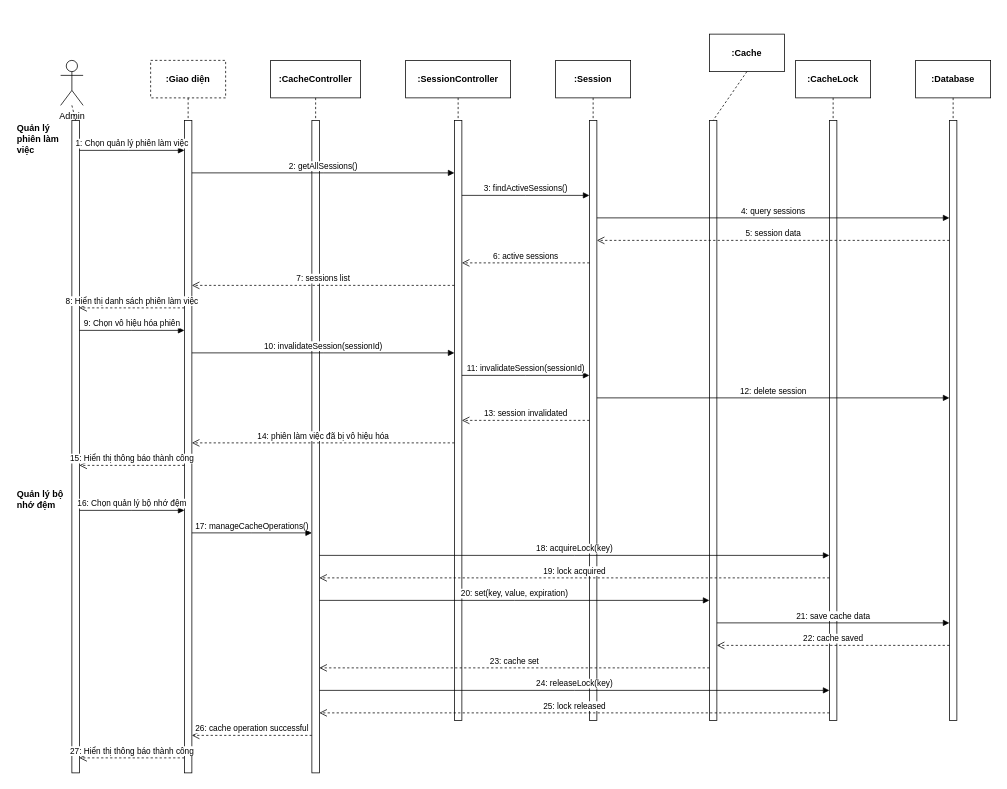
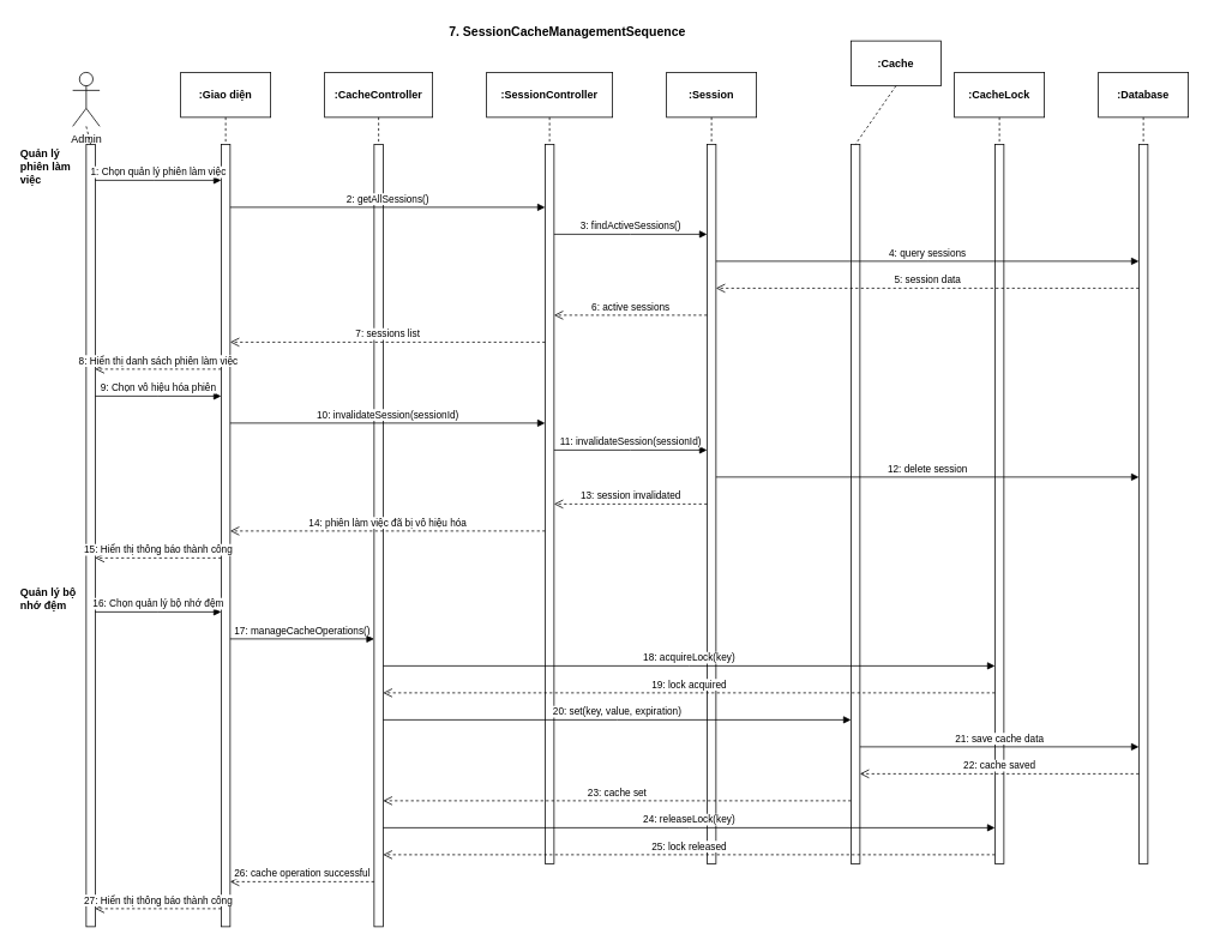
+ <mxCell id="55" value="&lt;font style=&quot;font-size: 14px;&quot;&gt;&lt;b&gt;7. SessionCacheManagementSequence&lt;/b&gt;&lt;/font&gt;" style="text;html=1;strokeColor=none;fillColor=none;align=center;verticalAlign=middle;whiteSpace=wrap;rounded=0;" parent="1" vertex="1"><mxGeometry x="480" y="20" width="300" height="30" as="geometry" /></mxCell>
- <mxCell id="3" value="&lt;b&gt;:Giao diện&lt;/b&gt;" style="html=1;whiteSpace=wrap;dashed=1;" parent="1" vertex="1"><mxGeometry x="200" y="80" width="100" height="50" as="geometry" /></mxCell>
+ <mxCell id="3" value="&lt;b&gt;:Giao diện&lt;/b&gt;" style="html=1;whiteSpace=wrap;" parent="1" vertex="1"><mxGeometry x="200" y="80" width="100" height="50" as="geometry" /></mxCell>
